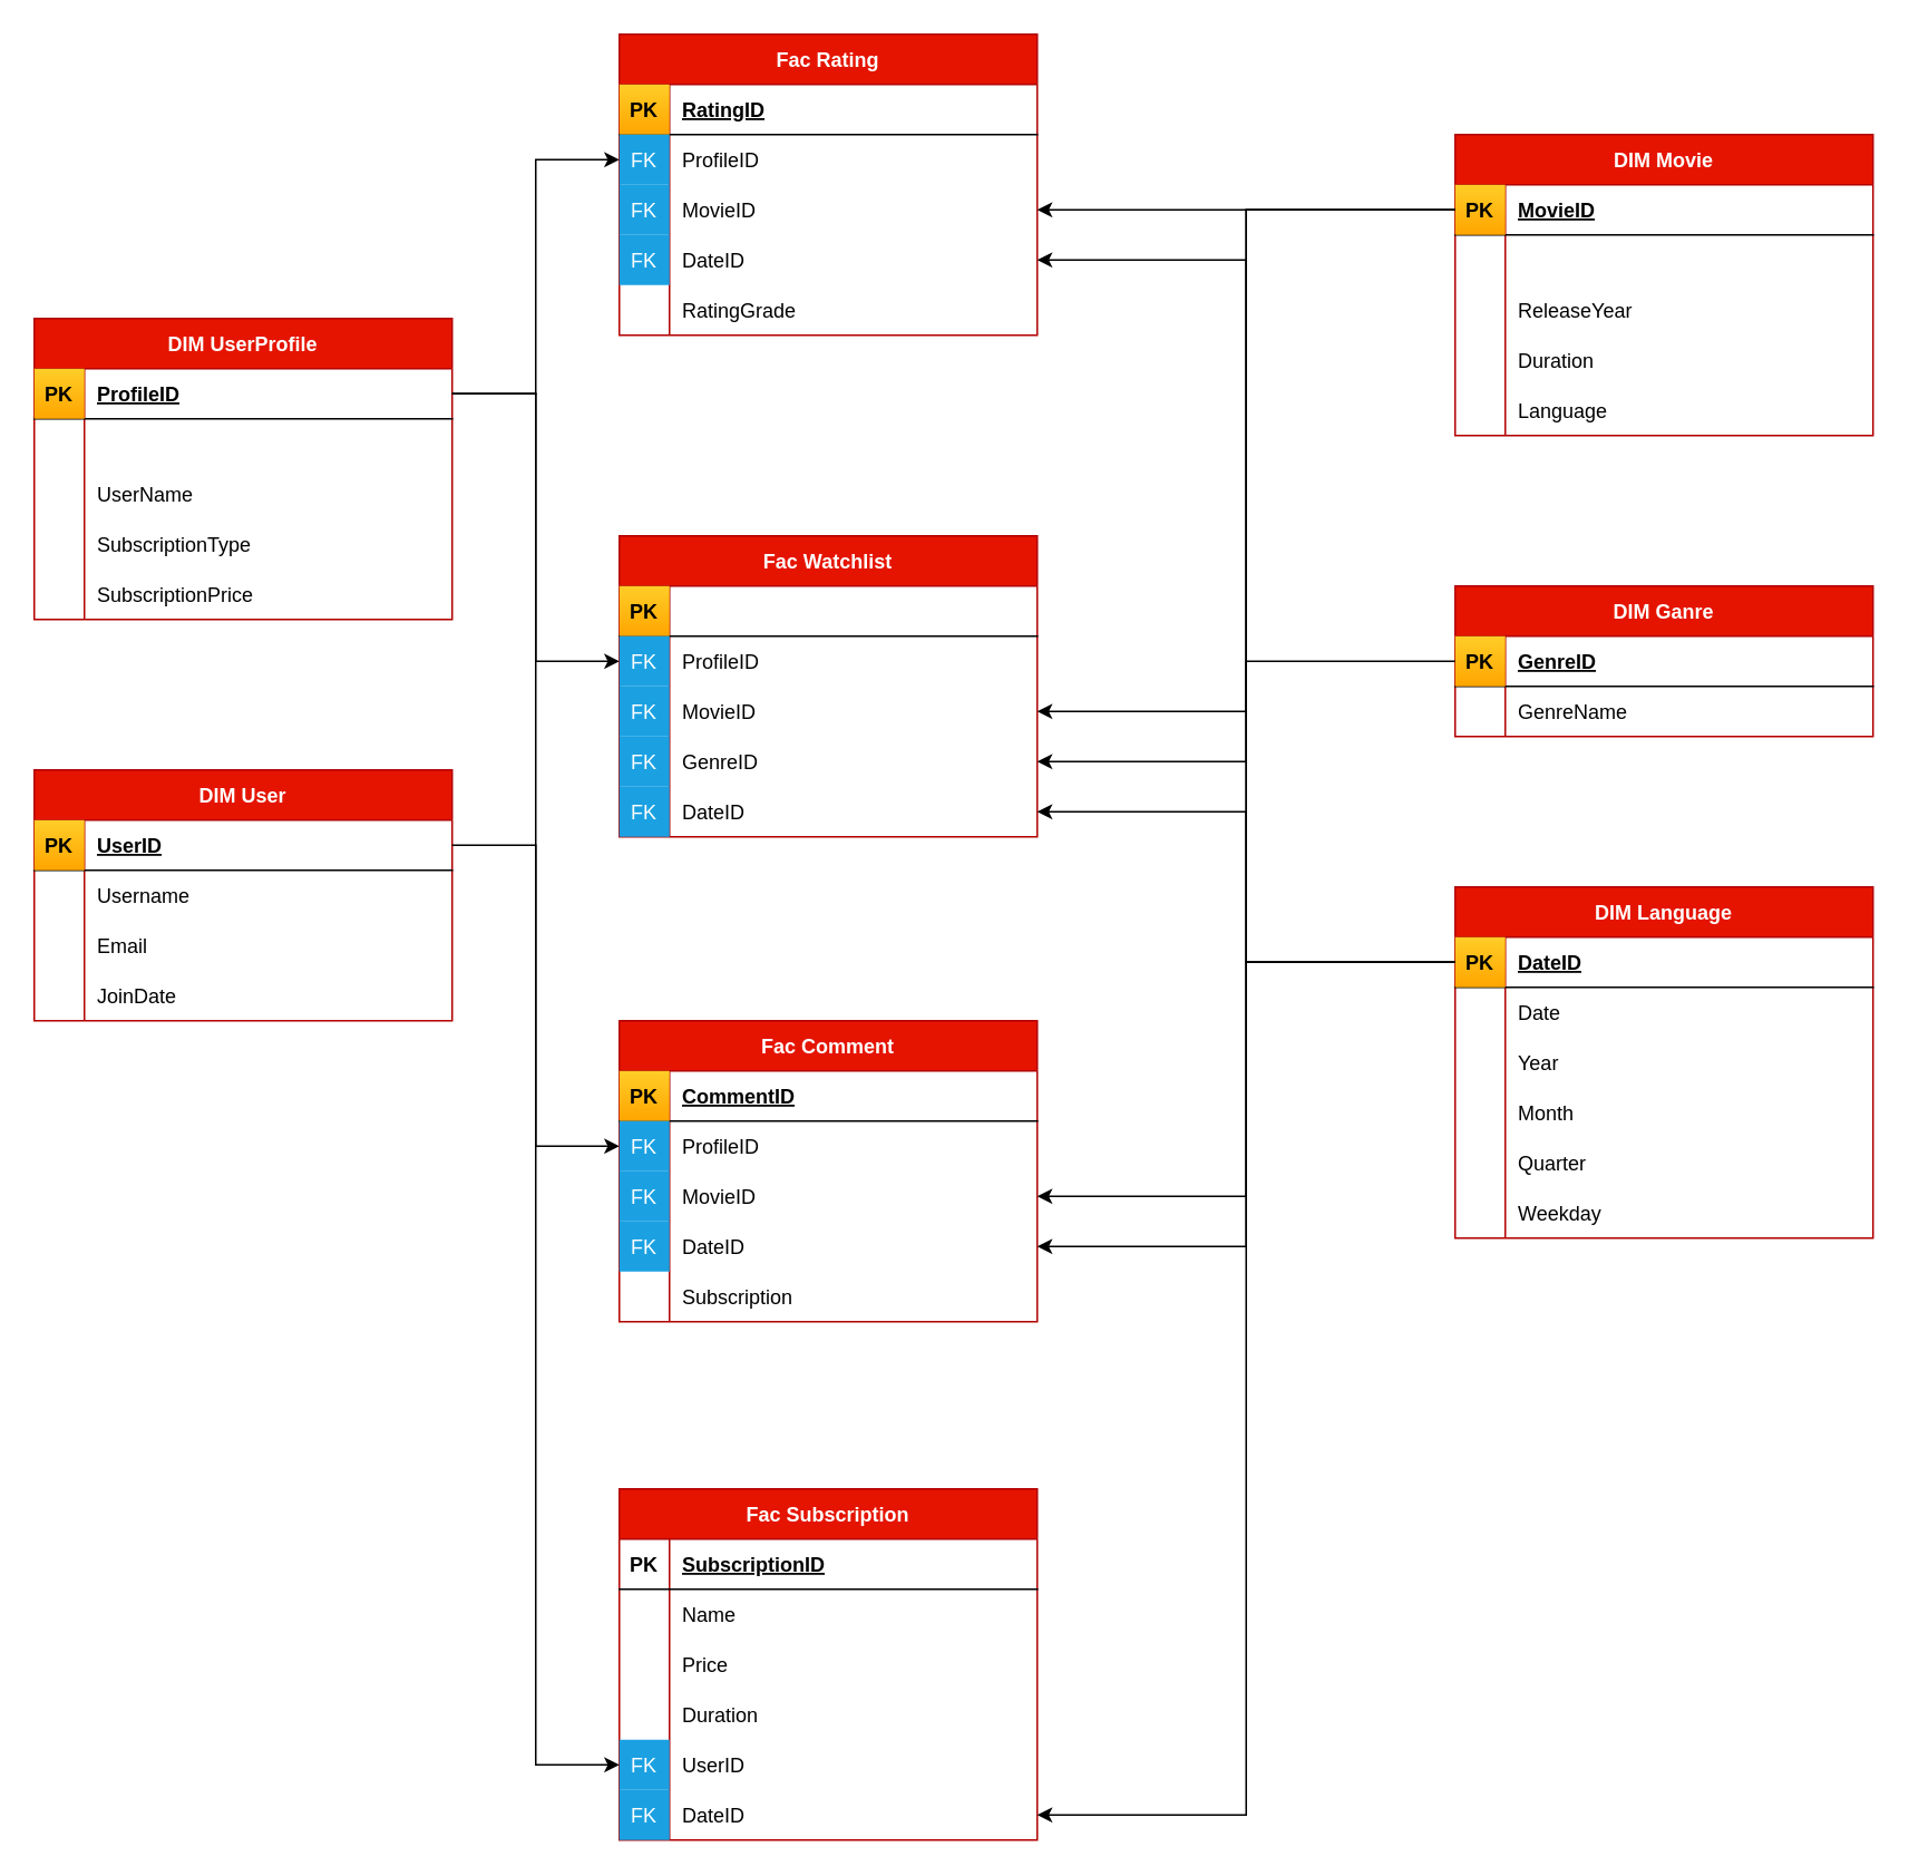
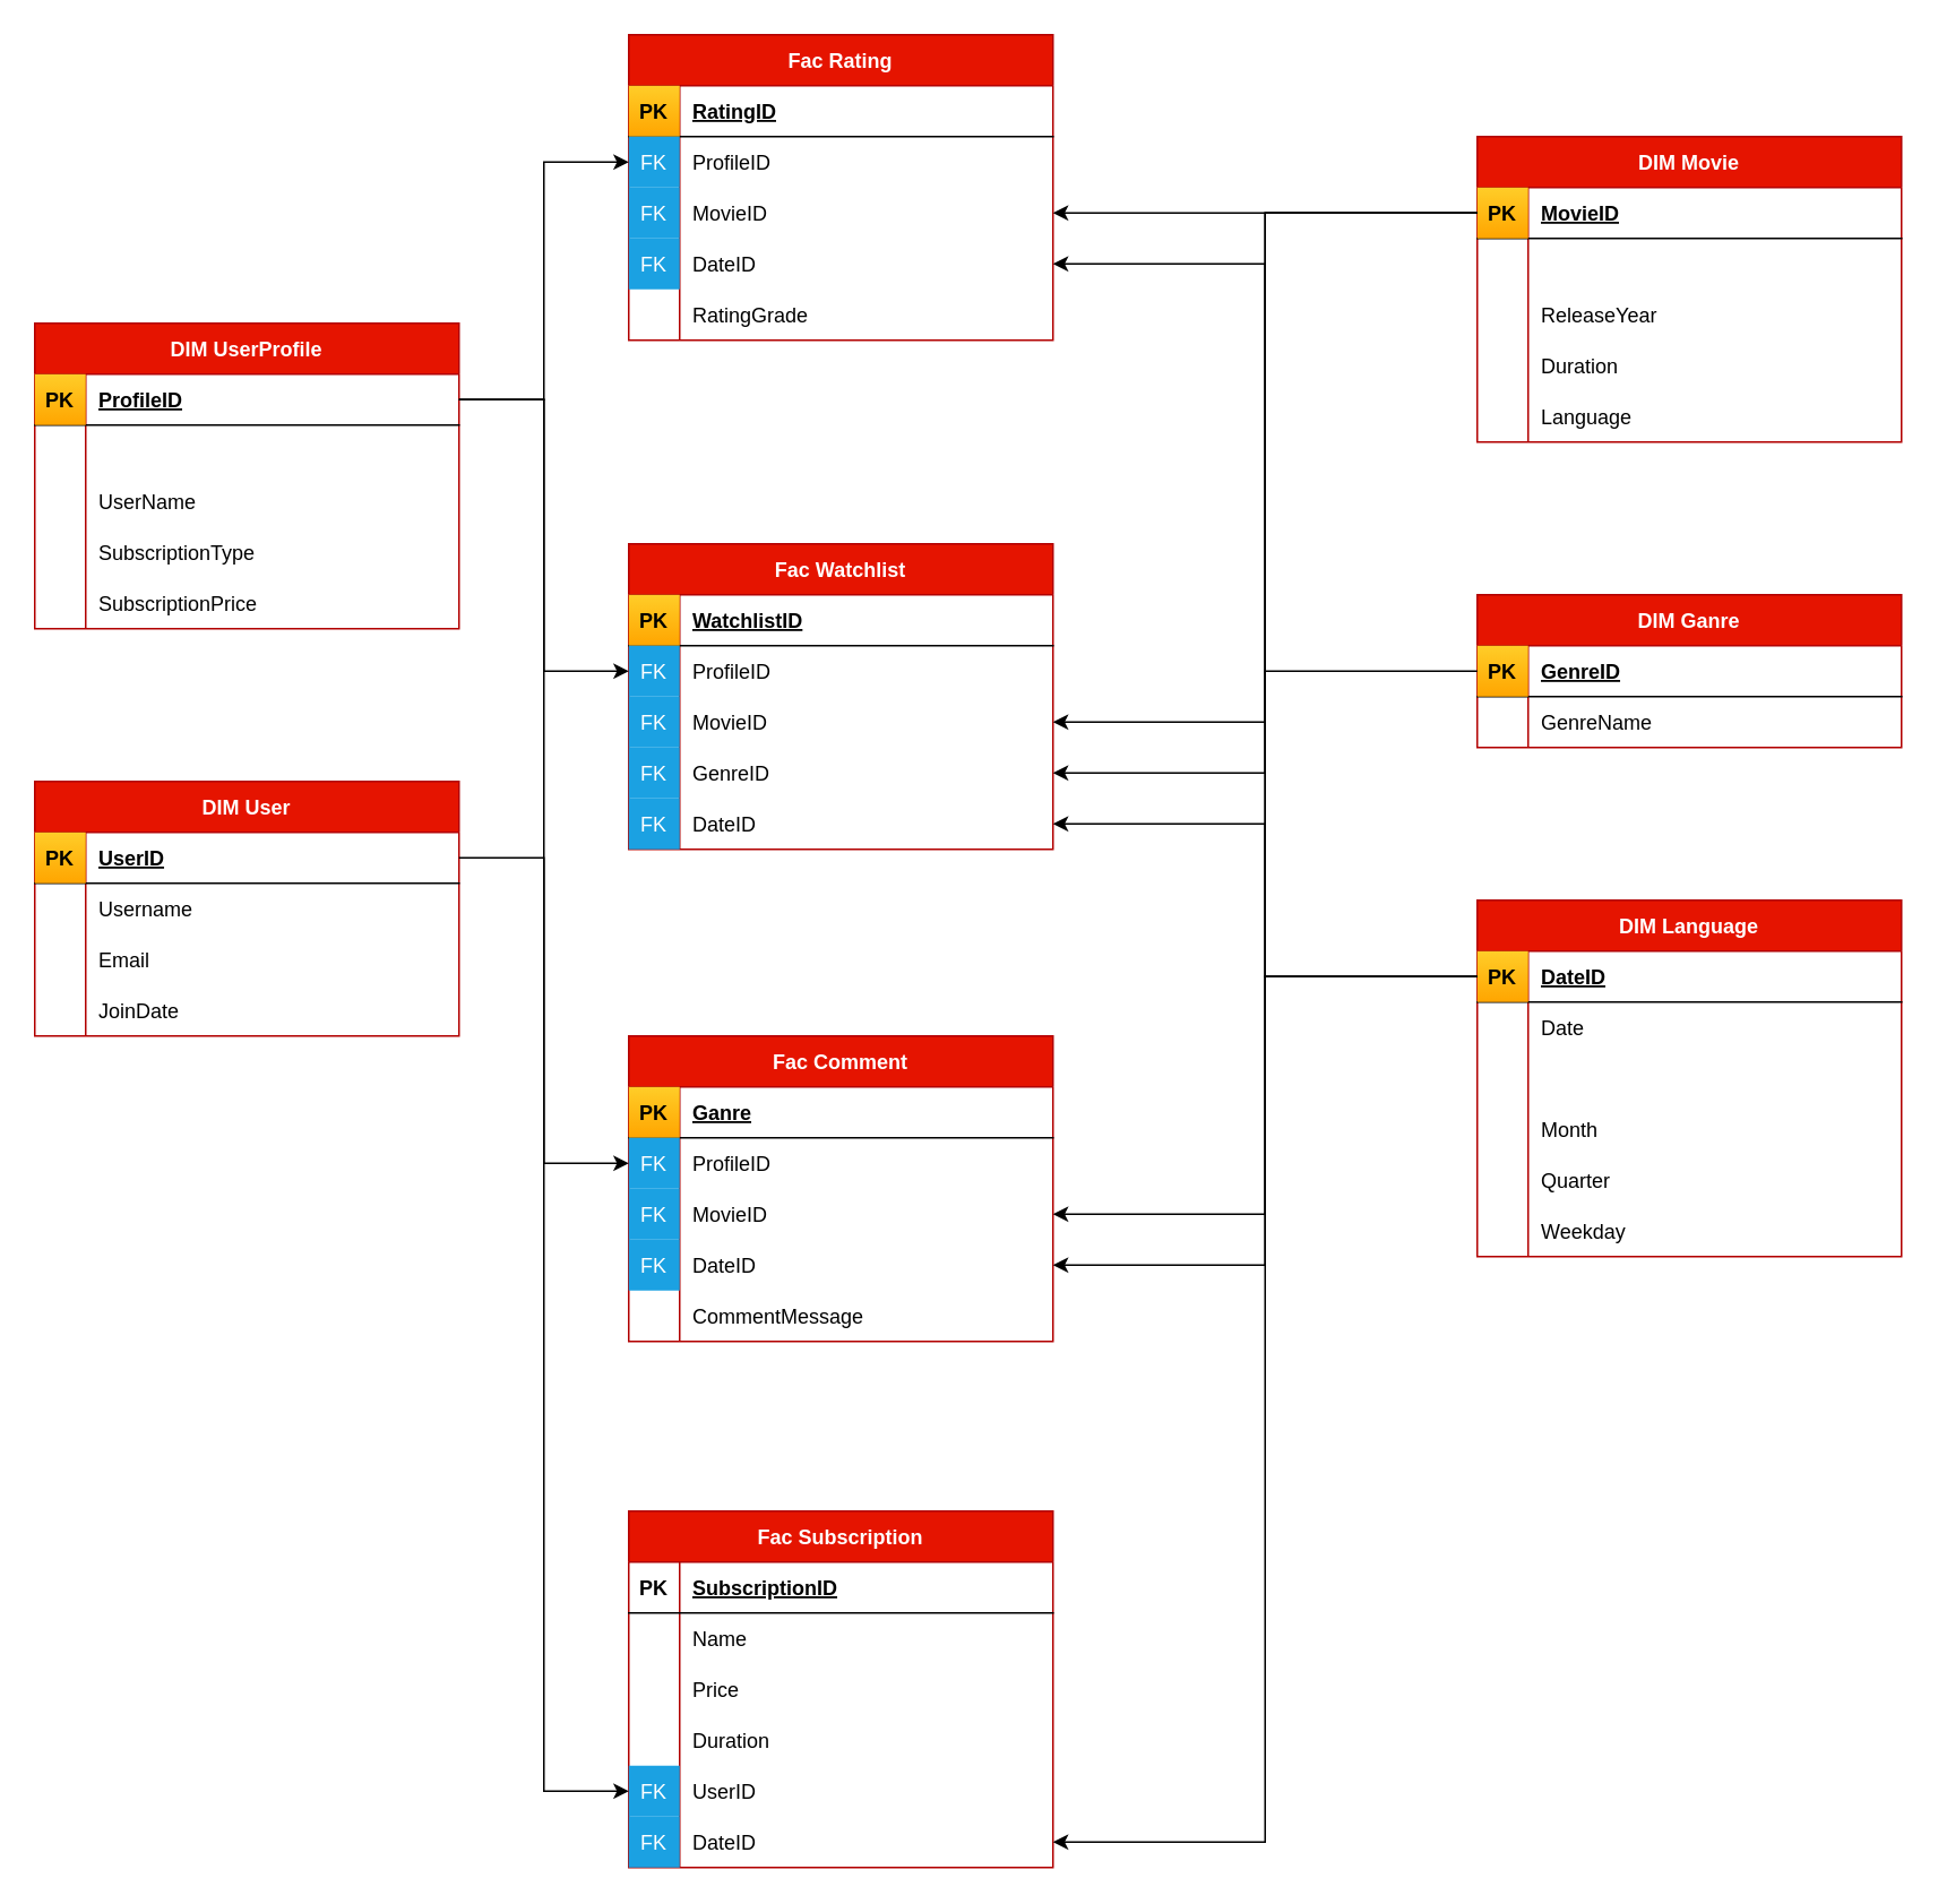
+ <mxCell id="21" value="WatchlistID" style="shape=partialRectangle;overflow=hidden;connectable=0;fillColor=none;top=0;left=0;bottom=0;right=0;align=left;spacingLeft=6;fontStyle=5;" parent="19" vertex="1"><mxGeometry x="30" width="220" height="30" as="geometry"><mxRectangle width="220" height="30" as="alternateBounds" /></mxGeometry></mxCell>
- <mxCell id="96" value="Year" style="shape=partialRectangle;overflow=hidden;connectable=0;fillColor=none;top=0;left=0;bottom=0;right=0;align=left;spacingLeft=6;" parent="94" vertex="1"><mxGeometry x="30" width="220" height="30" as="geometry"><mxRectangle width="220" height="30" as="alternateBounds" /></mxGeometry></mxCell>
- <mxCell id="37" value="CommentID" style="shape=partialRectangle;overflow=hidden;connectable=0;fillColor=none;top=0;left=0;bottom=0;right=0;align=left;spacingLeft=6;fontStyle=5;" parent="35" vertex="1"><mxGeometry x="30" width="220" height="30" as="geometry"><mxRectangle width="220" height="30" as="alternateBounds" /></mxGeometry></mxCell>
+ <mxCell id="37" value="Ganre" style="shape=partialRectangle;overflow=hidden;connectable=0;fillColor=none;top=0;left=0;bottom=0;right=0;align=left;spacingLeft=6;fontStyle=5;" parent="35" vertex="1"><mxGeometry x="30" width="220" height="30" as="geometry"><mxRectangle width="220" height="30" as="alternateBounds" /></mxGeometry></mxCell>
- <mxCell id="49" value="Subscription" style="shape=partialRectangle;connectable=0;fillColor=none;top=0;left=0;bottom=0;right=0;align=left;spacingLeft=6;overflow=hidden;" parent="47" vertex="1"><mxGeometry x="30" width="220" height="30" as="geometry"><mxRectangle width="220" height="30" as="alternateBounds" /></mxGeometry></mxCell>
+ <mxCell id="49" value="CommentMessage" style="shape=partialRectangle;connectable=0;fillColor=none;top=0;left=0;bottom=0;right=0;align=left;spacingLeft=6;overflow=hidden;" parent="47" vertex="1"><mxGeometry x="30" width="220" height="30" as="geometry"><mxRectangle width="220" height="30" as="alternateBounds" /></mxGeometry></mxCell>
